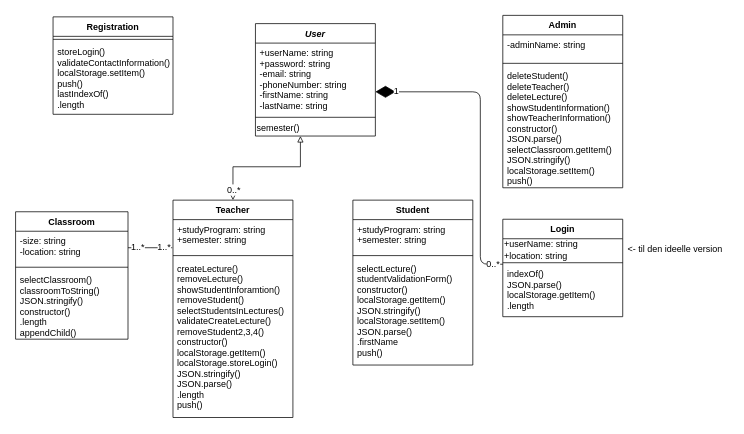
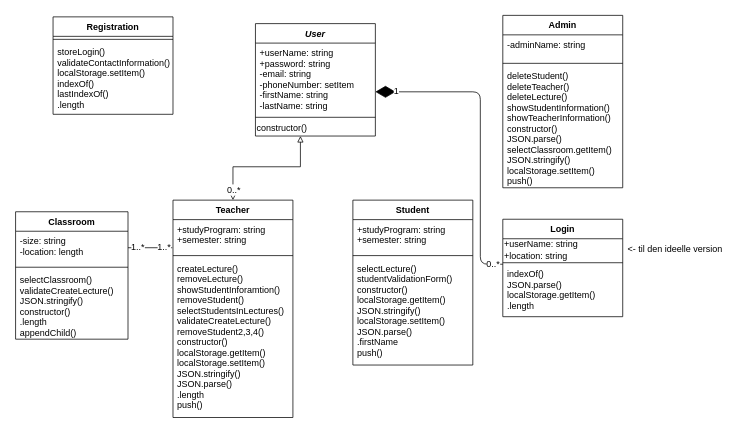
- <mxCell id="30" value="storeLogin()&#10;validateContactInformation()&#10;localStorage.setItem()&#10;push()&#10;lastIndexOf()&#10;.length" style="text;strokeColor=none;fillColor=none;align=left;verticalAlign=top;spacingLeft=4;spacingRight=4;overflow=hidden;rotatable=0;points=[[0,0.5],[1,0.5]];portConstraint=eastwest;" parent="28" vertex="1"><mxGeometry y="34" width="160" height="96" as="geometry" /></mxCell>
+ <mxCell id="30" value="storeLogin()&#10;validateContactInformation()&#10;localStorage.setItem()&#10;indexOf()&#10;lastIndexOf()&#10;.length" style="text;strokeColor=none;fillColor=none;align=left;verticalAlign=top;spacingLeft=4;spacingRight=4;overflow=hidden;rotatable=0;points=[[0,0.5],[1,0.5]];portConstraint=eastwest;" parent="28" vertex="1"><mxGeometry y="34" width="160" height="96" as="geometry" /></mxCell>
- <mxCell id="5" value="+userName: string&#10;+password: string&#10;-email: string&#10;-phoneNumber: string&#10;-firstName: string&#10;-lastName: string&#10;" style="text;strokeColor=none;fillColor=none;align=left;verticalAlign=top;spacingLeft=4;spacingRight=4;overflow=hidden;rotatable=0;points=[[0,0.5],[1,0.5]];portConstraint=eastwest;" parent="4" vertex="1"><mxGeometry y="26" width="160" height="94" as="geometry" /></mxCell>
+ <mxCell id="5" value="+userName: string&#10;+password: string&#10;-email: string&#10;-phoneNumber: setItem&#10;-firstName: string&#10;-lastName: string&#10;" style="text;strokeColor=none;fillColor=none;align=left;verticalAlign=top;spacingLeft=4;spacingRight=4;overflow=hidden;rotatable=0;points=[[0,0.5],[1,0.5]];portConstraint=eastwest;" parent="4" vertex="1"><mxGeometry y="26" width="160" height="94" as="geometry" /></mxCell>
- <mxCell id="7" value="semester()" style="text;html=1;align=left;verticalAlign=middle;resizable=0;points=[];;autosize=1;" parent="4" vertex="1"><mxGeometry y="130" width="160" height="20" as="geometry" /></mxCell>
+ <mxCell id="7" value="constructor()" style="text;html=1;align=left;verticalAlign=middle;resizable=0;points=[];;autosize=1;" parent="4" vertex="1"><mxGeometry y="130" width="160" height="20" as="geometry" /></mxCell>
- <mxCell id="21" value="-size: string&#10;-location: string" style="text;strokeColor=none;fillColor=none;align=left;verticalAlign=top;spacingLeft=4;spacingRight=4;overflow=hidden;rotatable=0;points=[[0,0.5],[1,0.5]];portConstraint=eastwest;" parent="20" vertex="1"><mxGeometry y="26" width="150" height="44" as="geometry" /></mxCell>
+ <mxCell id="21" value="-size: string&#10;-location: length" style="text;strokeColor=none;fillColor=none;align=left;verticalAlign=top;spacingLeft=4;spacingRight=4;overflow=hidden;rotatable=0;points=[[0,0.5],[1,0.5]];portConstraint=eastwest;" parent="20" vertex="1"><mxGeometry y="26" width="150" height="44" as="geometry" /></mxCell>
- <mxCell id="15" value="createLecture()&#10;removeLecture()&#10;showStudentInforamtion()&#10;removeStudent()&#10;selectStudentsInLectures()&#10;validateCreateLecture()&#10;removeStudent2,3,4()&#10;constructor()&#10;localStorage.getItem()&#10;localStorage.storeLogin()&#10;JSON.stringify()&#10;JSON.parse()&#10;.length&#10;push()&#10;" style="text;strokeColor=none;fillColor=none;align=left;verticalAlign=top;spacingLeft=4;spacingRight=4;overflow=hidden;rotatable=0;points=[[0,0.5],[1,0.5]];portConstraint=eastwest;" parent="12" vertex="1"><mxGeometry y="78" width="160" height="212" as="geometry" /></mxCell>
+ <mxCell id="15" value="createLecture()&#10;removeLecture()&#10;showStudentInforamtion()&#10;removeStudent()&#10;selectStudentsInLectures()&#10;validateCreateLecture()&#10;removeStudent2,3,4()&#10;constructor()&#10;localStorage.getItem()&#10;localStorage.setItem()&#10;JSON.stringify()&#10;JSON.parse()&#10;.length&#10;push()&#10;" style="text;strokeColor=none;fillColor=none;align=left;verticalAlign=top;spacingLeft=4;spacingRight=4;overflow=hidden;rotatable=0;points=[[0,0.5],[1,0.5]];portConstraint=eastwest;" parent="12" vertex="1"><mxGeometry y="78" width="160" height="212" as="geometry" /></mxCell>
- <mxCell id="23" value="selectClassroom()&#10;classroomToString()&#10;JSON.stringify()&#10;constructor()&#10;.length&#10;appendChild()&#10;&#10;" style="text;strokeColor=none;fillColor=none;align=left;verticalAlign=top;spacingLeft=4;spacingRight=4;overflow=hidden;rotatable=0;points=[[0,0.5],[1,0.5]];portConstraint=eastwest;" parent="20" vertex="1"><mxGeometry y="78" width="150" height="92" as="geometry" /></mxCell>
+ <mxCell id="23" value="selectClassroom()&#10;validateCreateLecture()&#10;JSON.stringify()&#10;constructor()&#10;.length&#10;appendChild()&#10;&#10;" style="text;strokeColor=none;fillColor=none;align=left;verticalAlign=top;spacingLeft=4;spacingRight=4;overflow=hidden;rotatable=0;points=[[0,0.5],[1,0.5]];portConstraint=eastwest;" parent="20" vertex="1"><mxGeometry y="78" width="150" height="92" as="geometry" /></mxCell>
